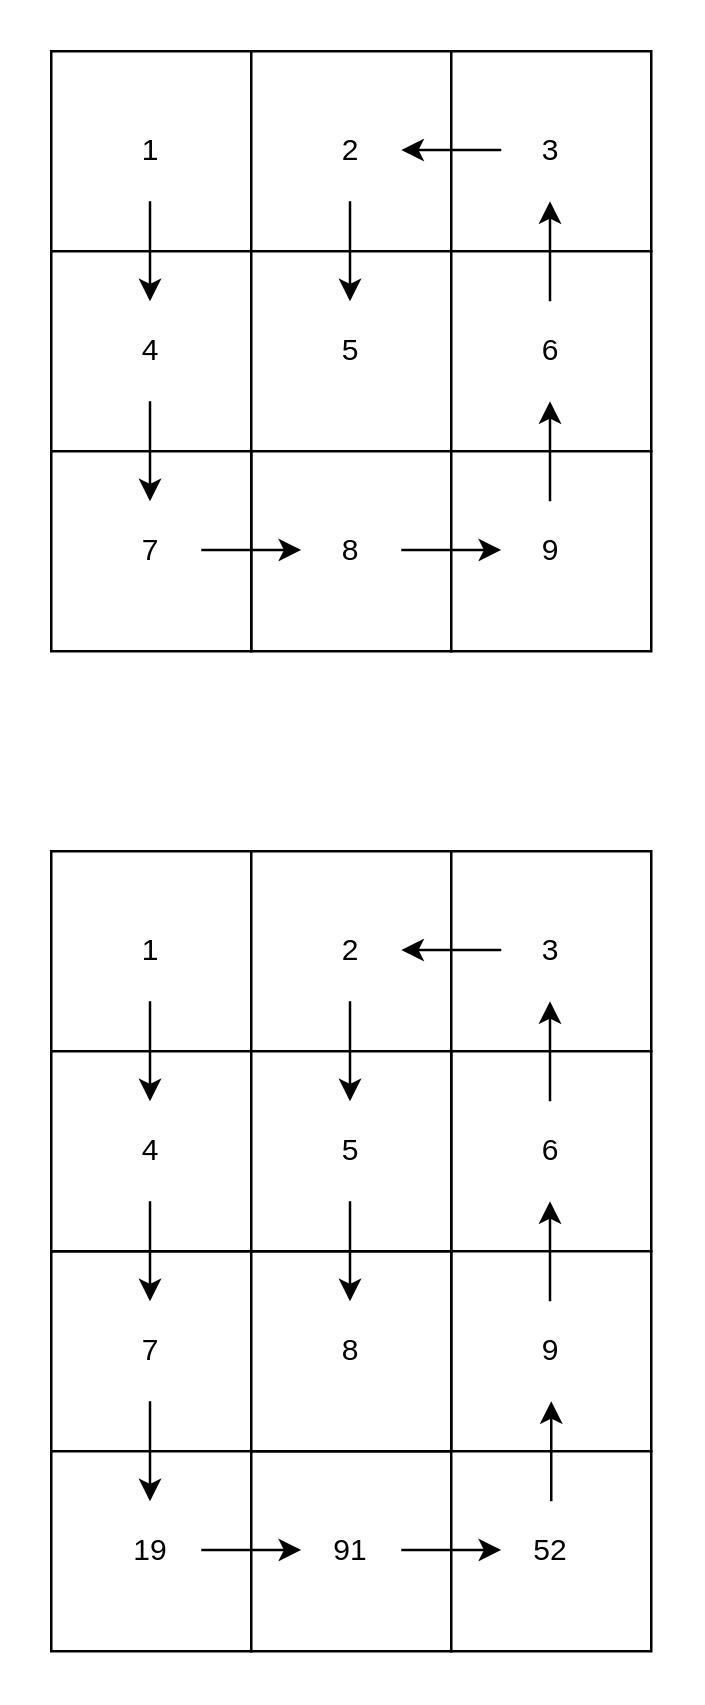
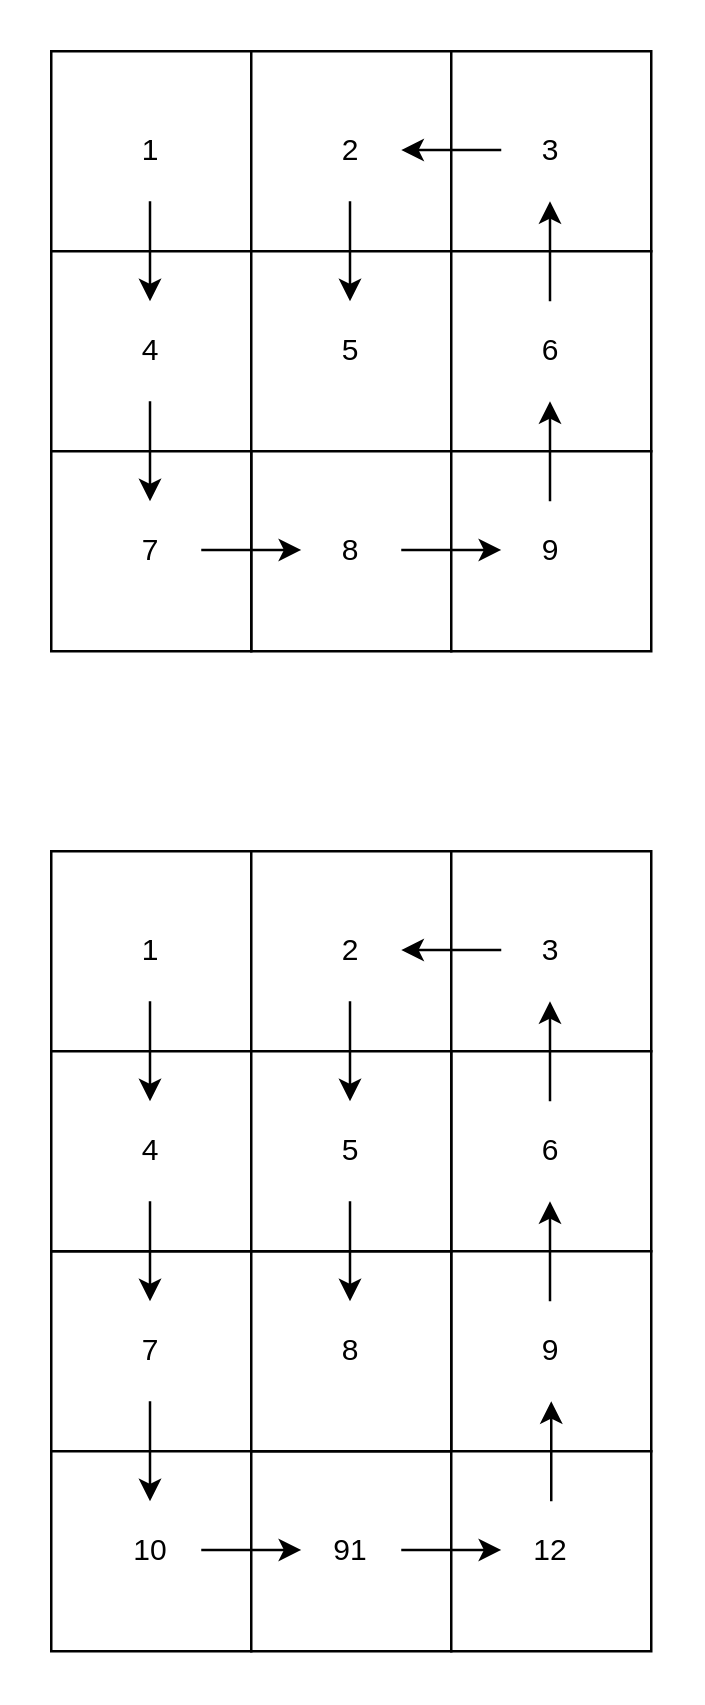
- <mxCell id="16" value="19" style="whiteSpace=wrap;html=1;aspect=fixed;" vertex="1" parent="1"><mxGeometry x="20" y="580" width="80" height="80" as="geometry" /></mxCell>
+ <mxCell id="16" value="10" style="whiteSpace=wrap;html=1;aspect=fixed;" vertex="1" parent="1"><mxGeometry x="20" y="580" width="80" height="80" as="geometry" /></mxCell>
- <mxCell id="21" value="52" style="whiteSpace=wrap;html=1;aspect=fixed;" vertex="1" parent="1"><mxGeometry x="180" y="580" width="80" height="80" as="geometry" /></mxCell>
+ <mxCell id="21" value="12" style="whiteSpace=wrap;html=1;aspect=fixed;" vertex="1" parent="1"><mxGeometry x="180" y="580" width="80" height="80" as="geometry" /></mxCell>
